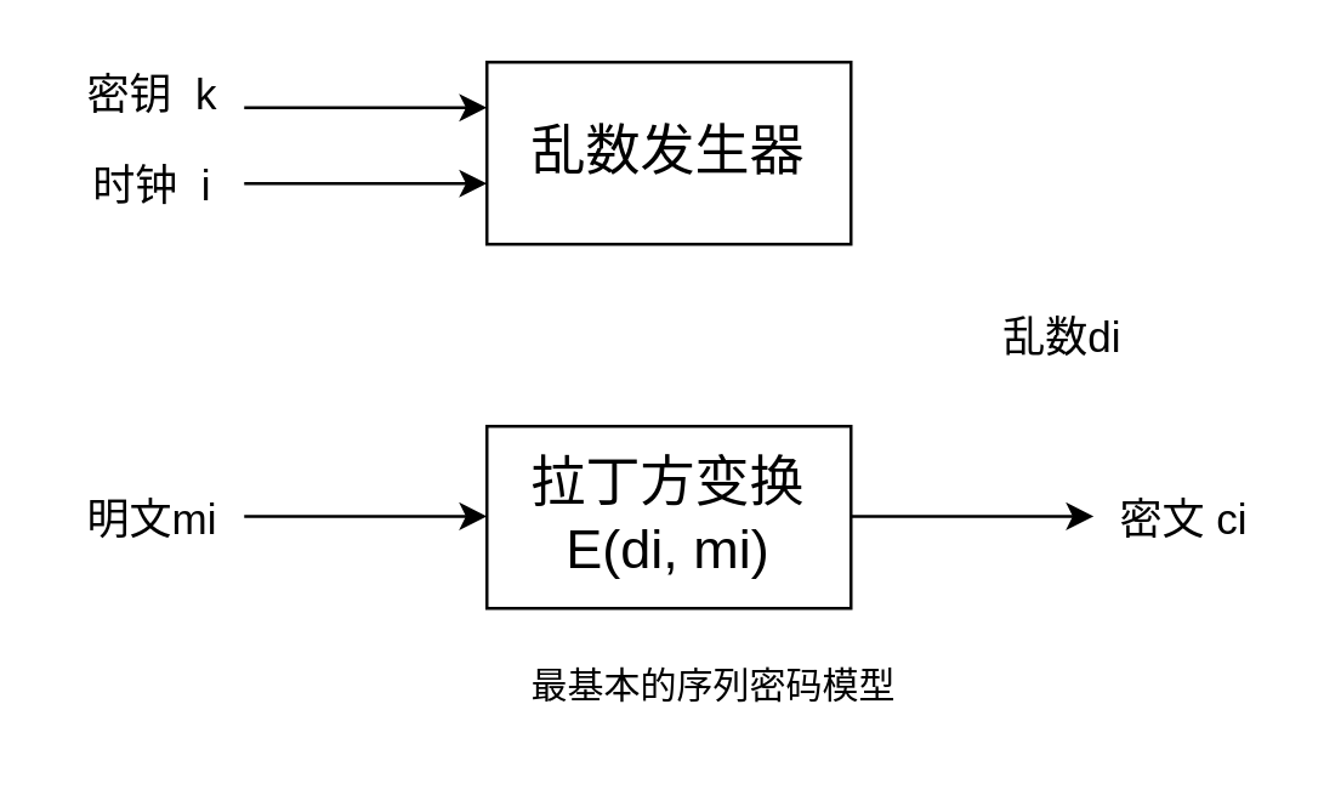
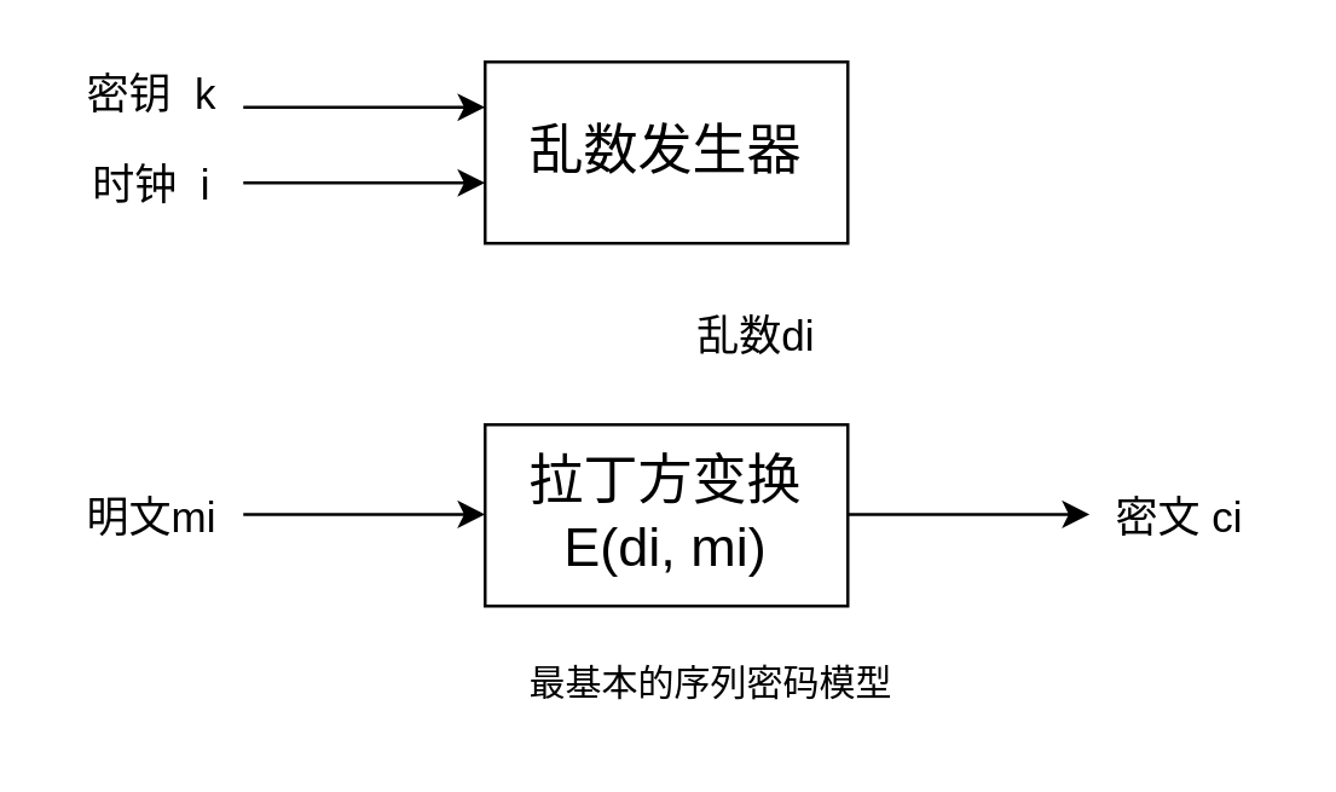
- <mxCell id="9" value="&lt;span style=&quot;font-size: 14px;&quot;&gt;乱数di&lt;/span&gt;" style="text;html=1;strokeColor=none;fillColor=none;align=center;verticalAlign=middle;whiteSpace=wrap;rounded=0;fontSize=18;" vertex="1" parent="1"><mxGeometry x="320" y="100" width="60" height="20" as="geometry" /></mxCell>
+ <mxCell id="9" value="&lt;span style=&quot;font-size: 14px;&quot;&gt;乱数di&lt;/span&gt;" style="text;html=1;strokeColor=none;fillColor=none;align=center;verticalAlign=middle;whiteSpace=wrap;rounded=0;fontSize=18;" vertex="1" parent="1"><mxGeometry x="220" y="100" width="60" height="20" as="geometry" /></mxCell>
